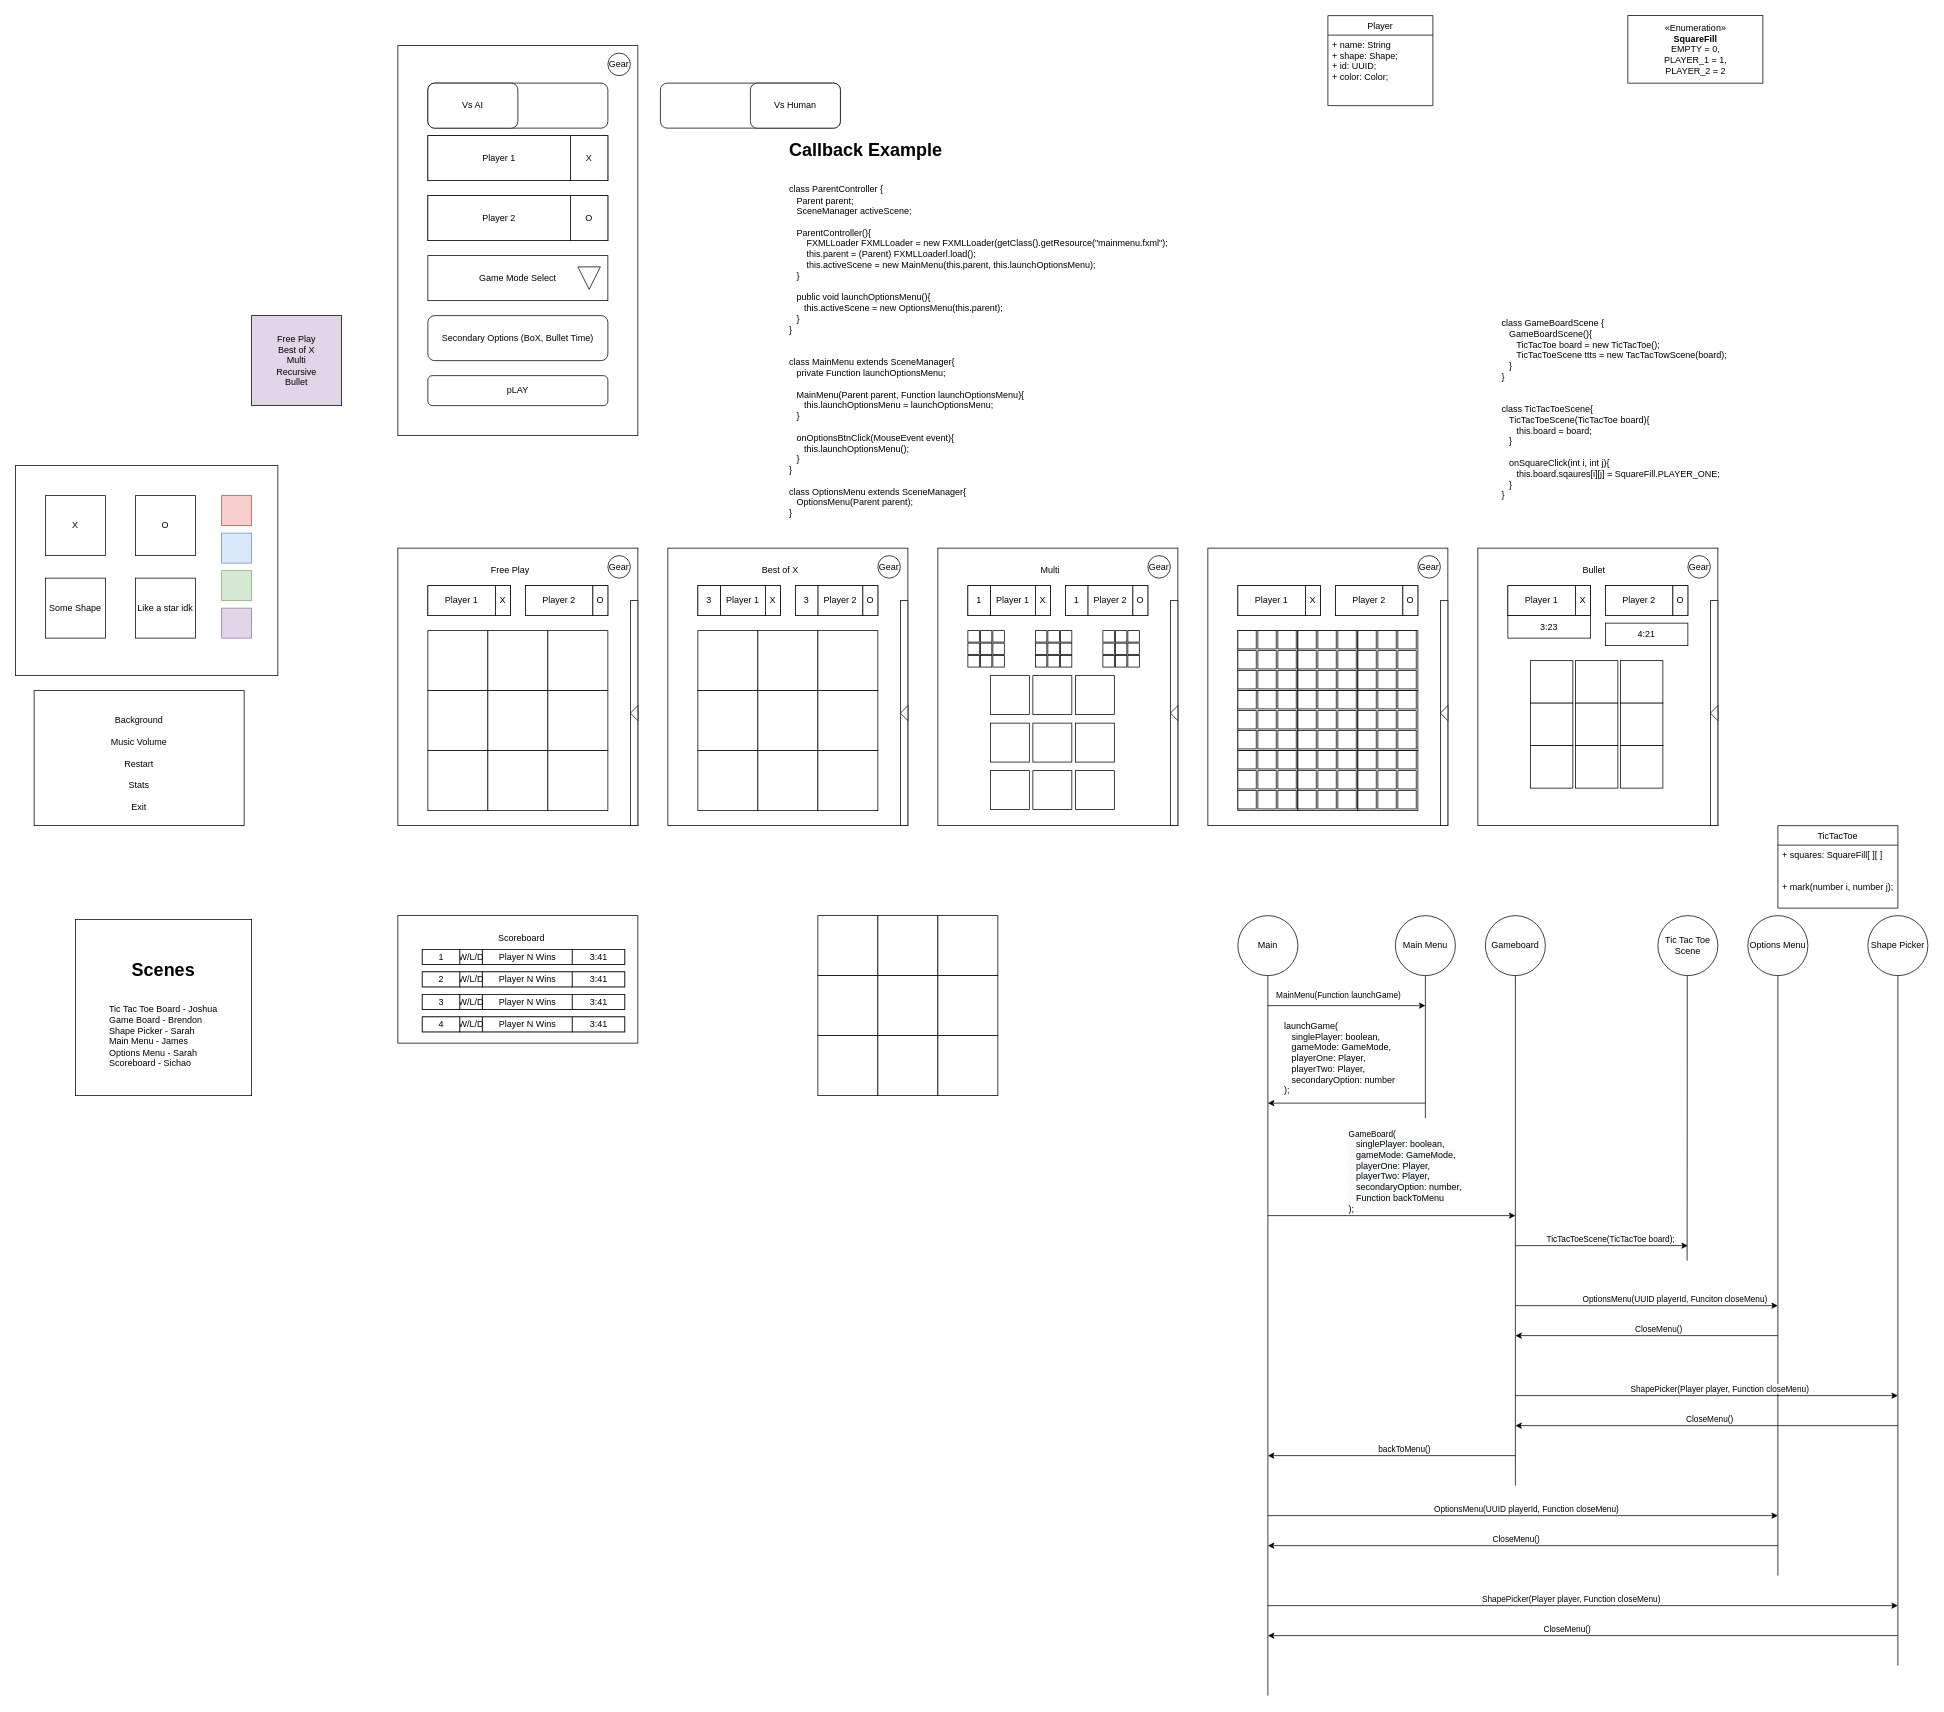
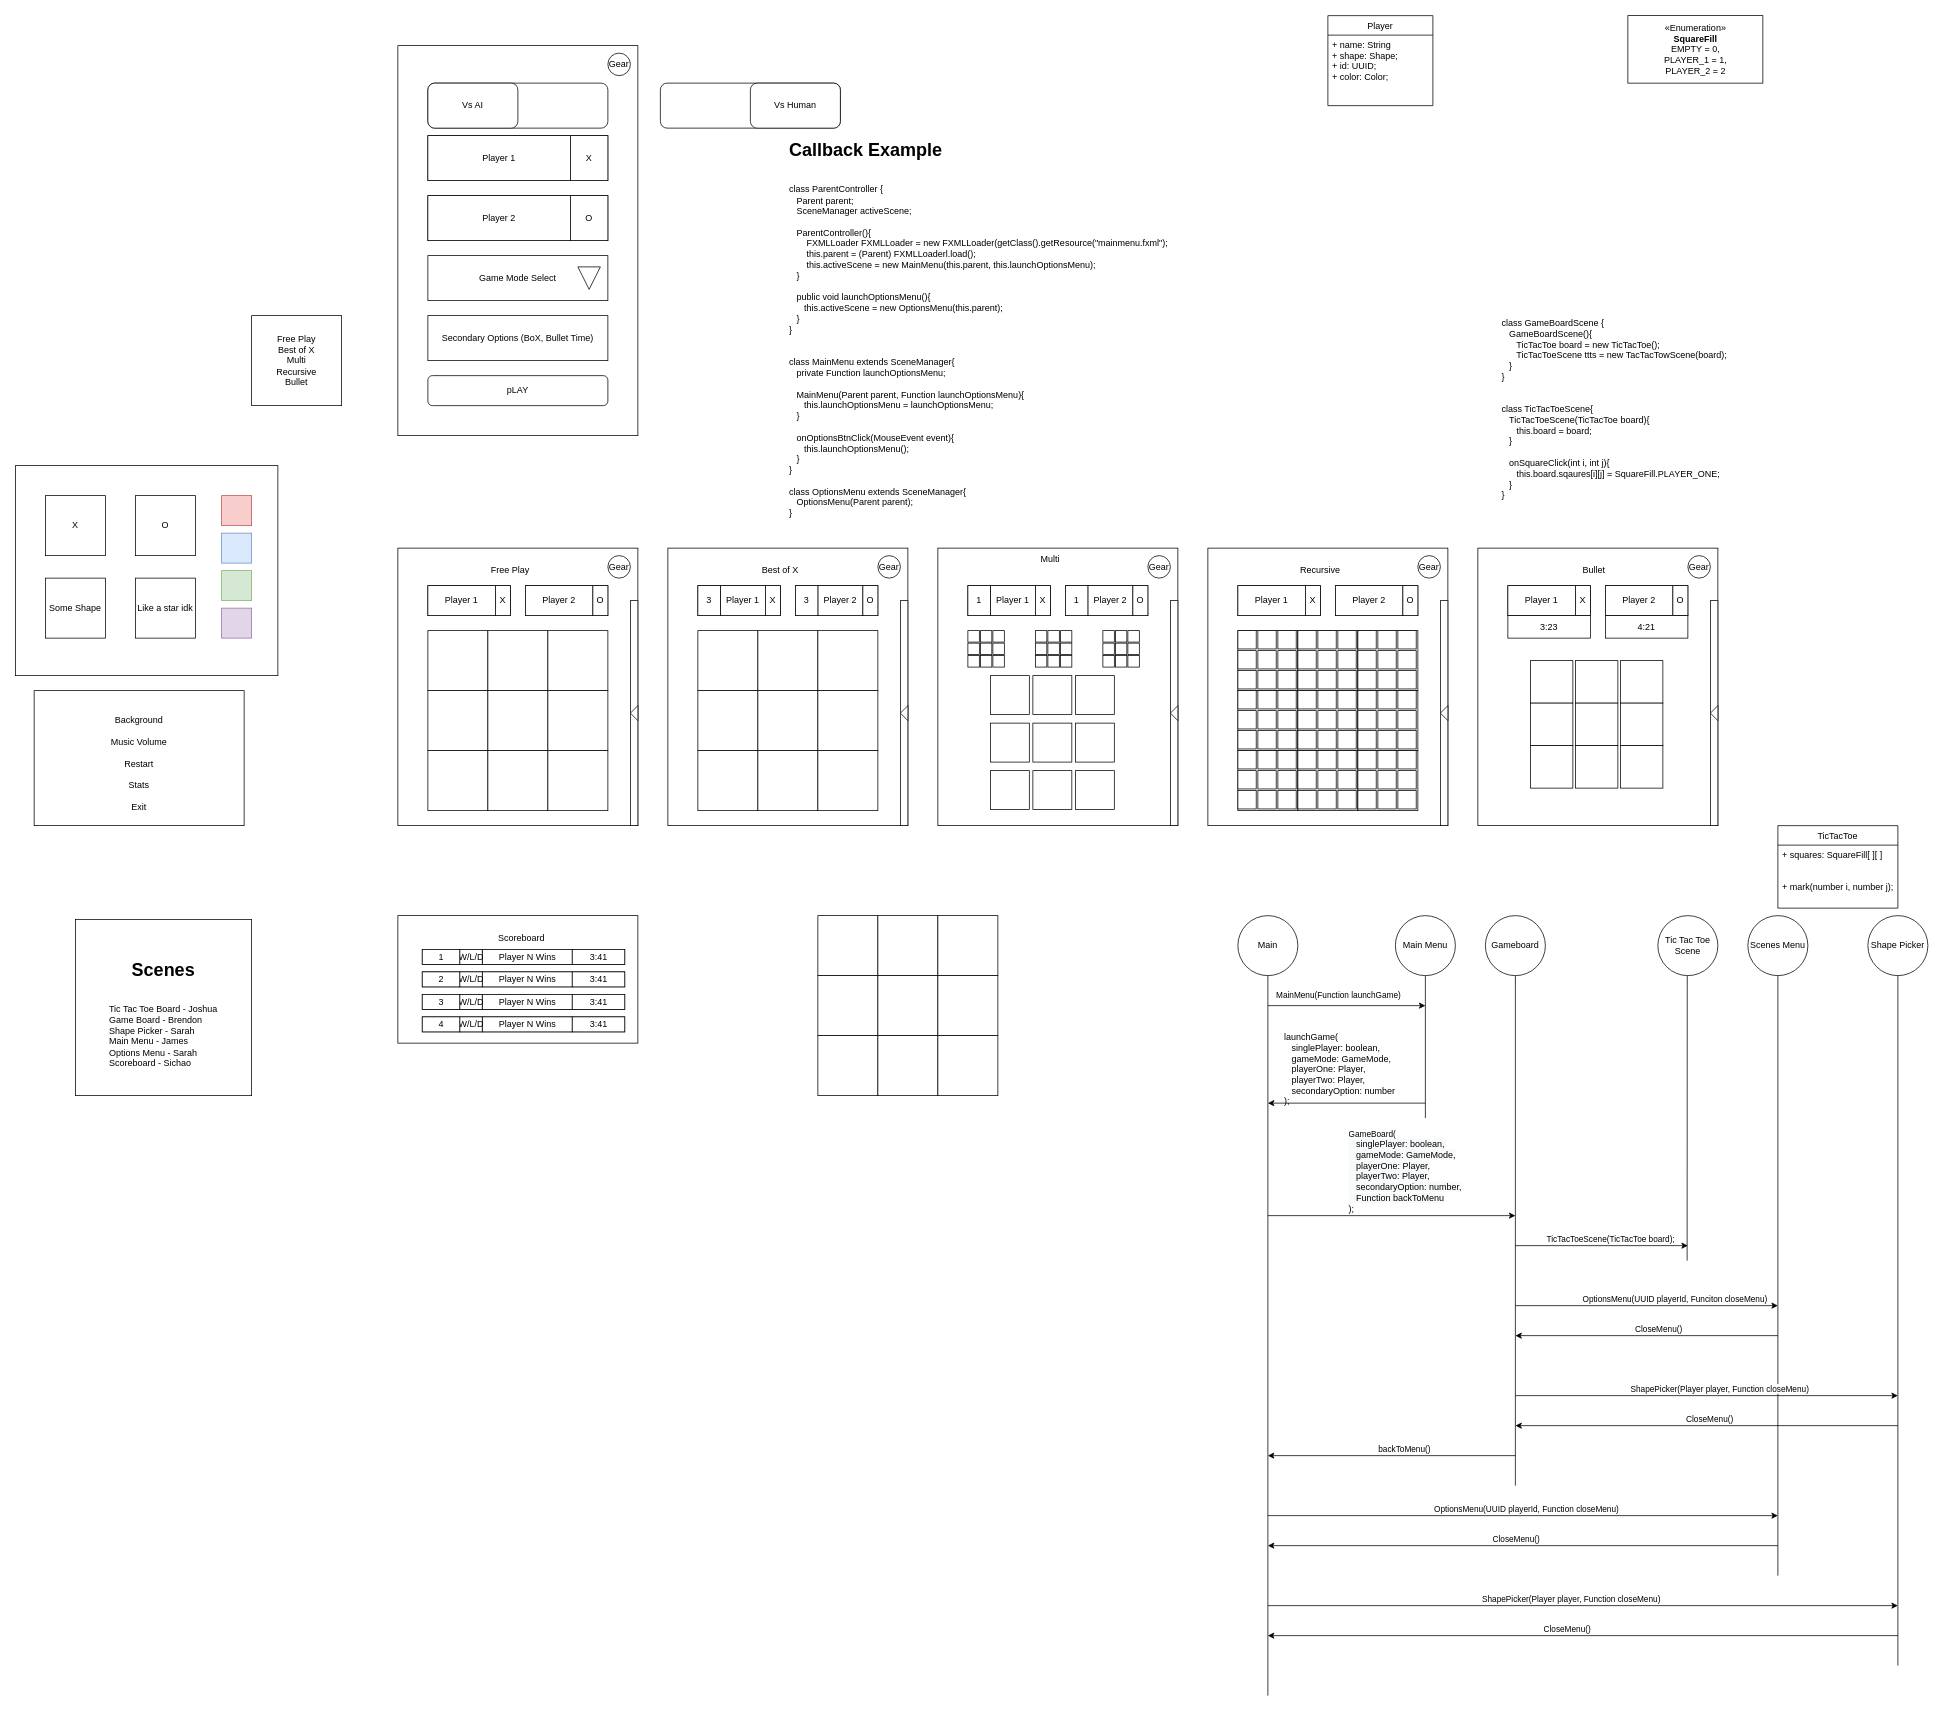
- <mxCell id="275" value="Secondary Options (BoX, Bullet Time)" style="whiteSpace=wrap;html=1;rounded=1;" vertex="1" parent="1"><mxGeometry x="570" y="420" width="240" height="60" as="geometry" /></mxCell>
+ <mxCell id="275" value="Secondary Options (BoX, Bullet Time)" style="rounded=0;whiteSpace=wrap;html=1;" vertex="1" parent="1"><mxGeometry x="570" y="420" width="240" height="60" as="geometry" /></mxCell>
- <mxCell id="39" value="Free Play&lt;br&gt;Best of X&lt;br&gt;Multi&lt;br&gt;Recursive&lt;br&gt;Bullet" style="rounded=0;whiteSpace=wrap;html=1;fillColor=#e1d5e7;" vertex="1" parent="1"><mxGeometry x="335" y="420" width="120" height="120" as="geometry" /></mxCell>
+ <mxCell id="39" value="Free Play&lt;br&gt;Best of X&lt;br&gt;Multi&lt;br&gt;Recursive&lt;br&gt;Bullet" style="rounded=0;whiteSpace=wrap;html=1;" vertex="1" parent="1"><mxGeometry x="335" y="420" width="120" height="120" as="geometry" /></mxCell>
- <mxCell id="86" value="Multi" style="text;html=1;strokeColor=none;fillColor=none;align=center;verticalAlign=middle;whiteSpace=wrap;rounded=0;" vertex="1" parent="1"><mxGeometry x="1290" y="750" width="220" height="20" as="geometry" /></mxCell>
+ <mxCell id="86" value="Multi" style="text;html=1;strokeColor=none;fillColor=none;align=center;verticalAlign=middle;whiteSpace=wrap;rounded=0;" vertex="1" parent="1"><mxGeometry x="1290" y="735" width="220" height="20" as="geometry" /></mxCell>
+ <mxCell id="139" value="Recursive" style="text;html=1;strokeColor=none;fillColor=none;align=center;verticalAlign=middle;whiteSpace=wrap;rounded=0;" vertex="1" parent="1"><mxGeometry x="1650" y="750" width="220" height="20" as="geometry" /></mxCell>
- <mxCell id="276" value="4:21" style="rounded=0;whiteSpace=wrap;html=1;" vertex="1" parent="1"><mxGeometry x="2140" y="830" width="110" height="30" as="geometry" /></mxCell>
+ <mxCell id="276" value="4:21" style="rounded=0;whiteSpace=wrap;html=1;" vertex="1" parent="1"><mxGeometry x="2140" y="820" width="110" height="30" as="geometry" /></mxCell>
- <mxCell id="319" value="Options Menu" style="ellipse;whiteSpace=wrap;html=1;aspect=fixed;" vertex="1" parent="1"><mxGeometry x="2330" y="1220" width="80" height="80" as="geometry" /></mxCell>
+ <mxCell id="319" value="Scenes Menu" style="ellipse;whiteSpace=wrap;html=1;aspect=fixed;" vertex="1" parent="1"><mxGeometry x="2330" y="1220" width="80" height="80" as="geometry" /></mxCell>
- <mxCell id="308" value="launchGame(&lt;br&gt;&amp;nbsp; &amp;nbsp;singlePlayer: boolean,&amp;nbsp;&lt;br&gt;&amp;nbsp; &amp;nbsp;gameMode: GameMode,&lt;br&gt;&amp;nbsp; &amp;nbsp;playerOne: Player,&lt;br&gt;&amp;nbsp; &amp;nbsp;playerTwo: Player,&lt;br&gt;&amp;nbsp; &amp;nbsp;secondaryOption: number&lt;br&gt;);" style="text;html=1;strokeColor=none;fillColor=none;align=left;verticalAlign=middle;whiteSpace=wrap;rounded=0;" vertex="1" parent="1"><mxGeometry x="1710" y="1360" width="160" height="100" as="geometry" /></mxCell>
+ <mxCell id="308" value="launchGame(&lt;br&gt;&amp;nbsp; &amp;nbsp;singlePlayer: boolean,&amp;nbsp;&lt;br&gt;&amp;nbsp; &amp;nbsp;gameMode: GameMode,&lt;br&gt;&amp;nbsp; &amp;nbsp;playerOne: Player,&lt;br&gt;&amp;nbsp; &amp;nbsp;playerTwo: Player,&lt;br&gt;&amp;nbsp; &amp;nbsp;secondaryOption: number&lt;br&gt;);" style="text;html=1;strokeColor=none;fillColor=none;align=left;verticalAlign=middle;whiteSpace=wrap;rounded=0;" vertex="1" parent="1"><mxGeometry x="1710" y="1375" width="160" height="100" as="geometry" /></mxCell>
